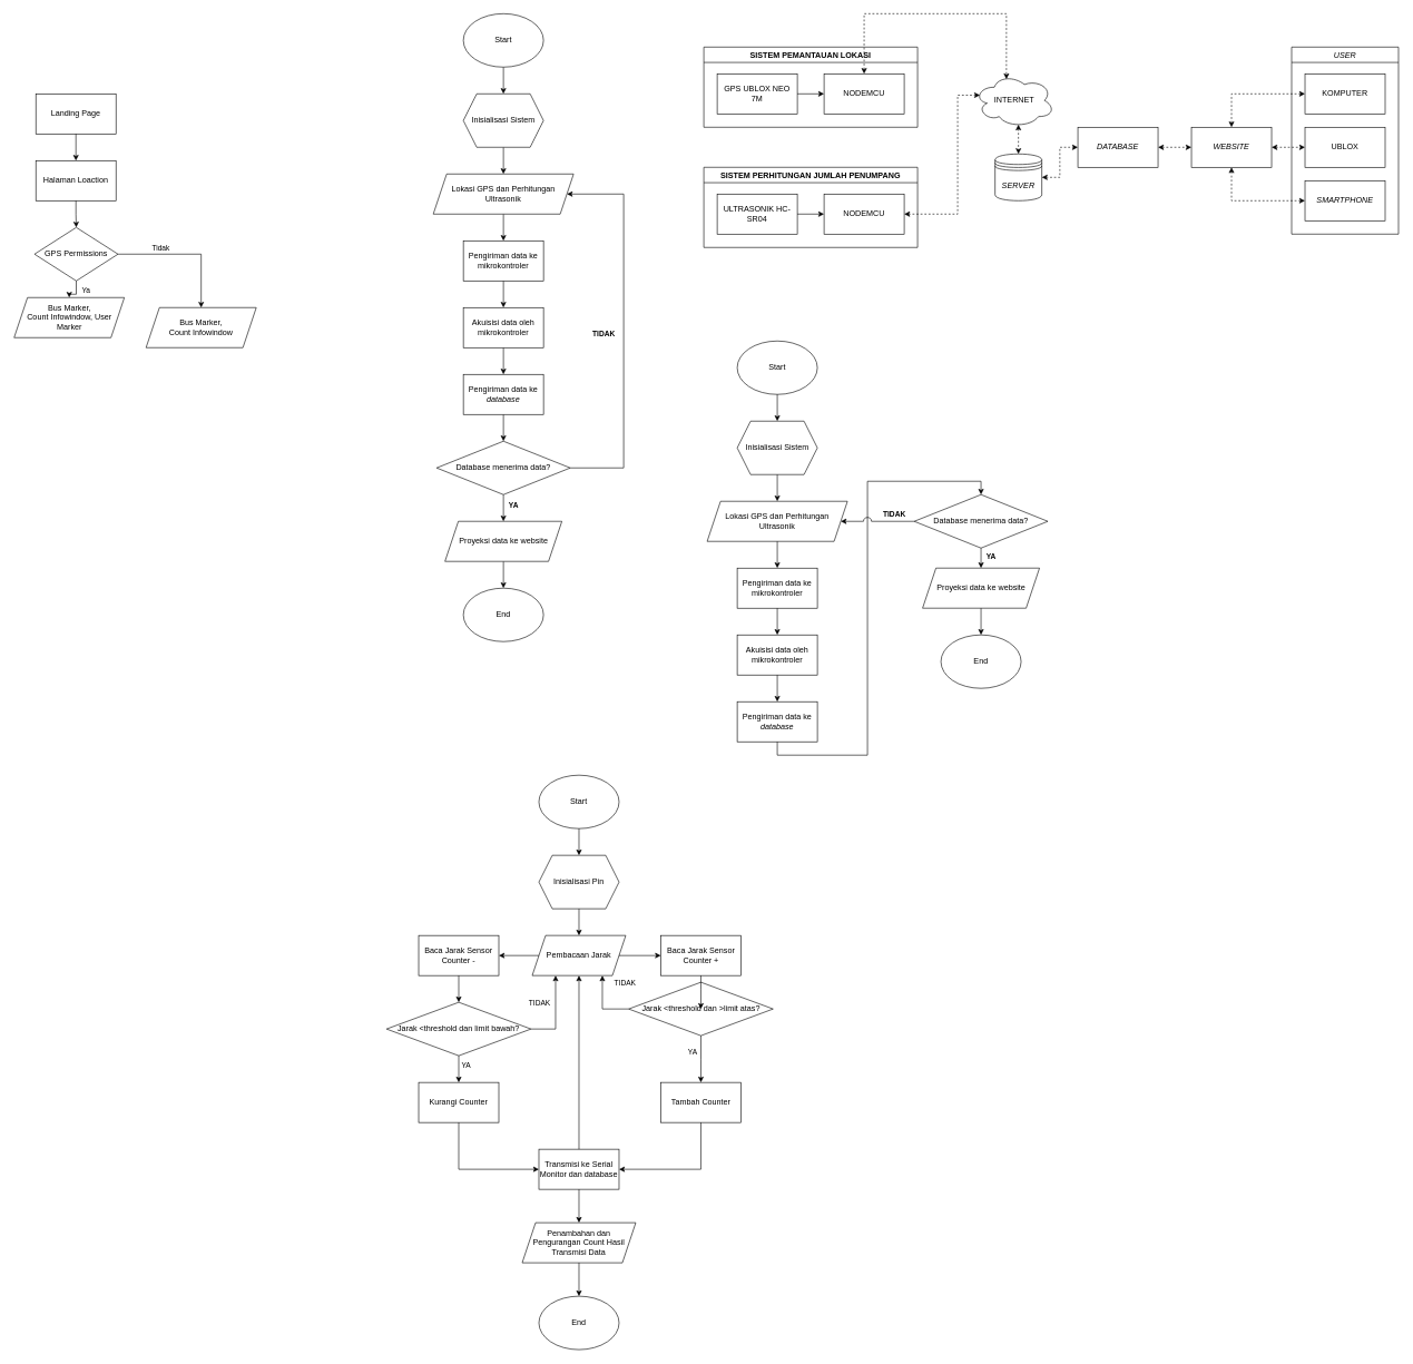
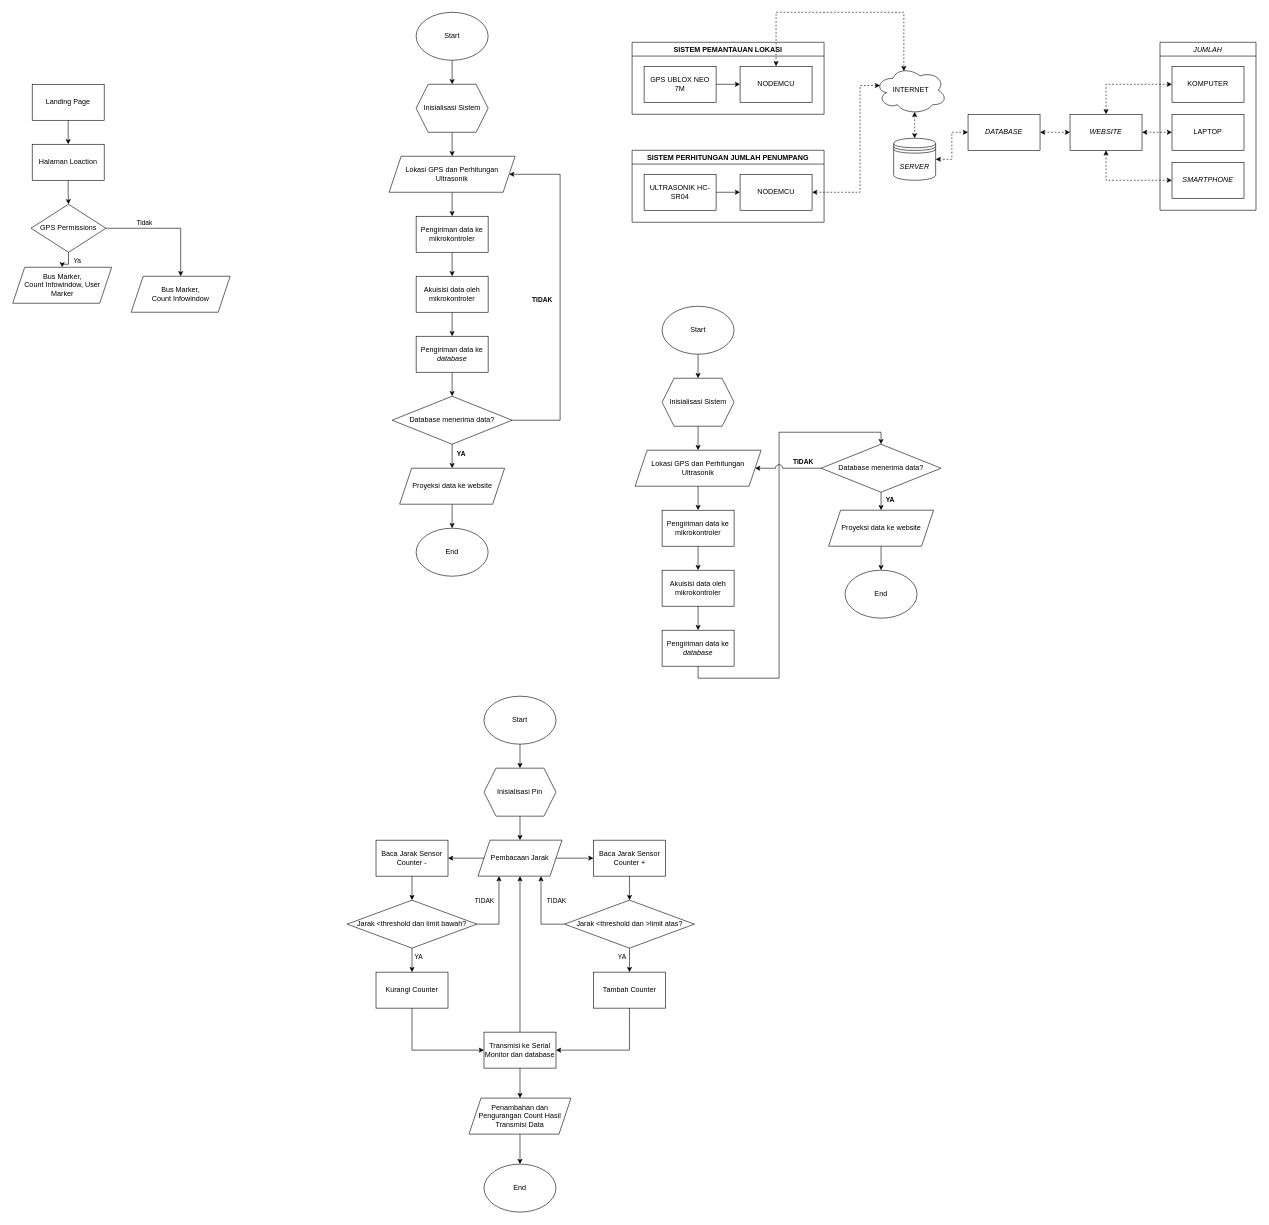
- <mxCell id="40" value="USER" style="swimlane;startSize=23;fontStyle=2;fillColor=none;" parent="1" vertex="1"><mxGeometry x="1933" y="70" width="160" height="280" as="geometry" /></mxCell>
+ <mxCell id="40" value="JUMLAH" style="swimlane;startSize=23;fontStyle=2;fillColor=none;" parent="1" vertex="1"><mxGeometry x="1933" y="70" width="160" height="280" as="geometry" /></mxCell>
- <mxCell id="42" value="UBLOX" style="rounded=0;whiteSpace=wrap;html=1;fillColor=none;" parent="40" vertex="1"><mxGeometry x="20" y="120" width="120" height="60" as="geometry" /></mxCell>
+ <mxCell id="42" value="LAPTOP" style="rounded=0;whiteSpace=wrap;html=1;fillColor=none;" parent="40" vertex="1"><mxGeometry x="20" y="120" width="120" height="60" as="geometry" /></mxCell>
- <mxCell id="77" value="Jarak &amp;lt;threshold dan &amp;gt;limit atas?" style="rhombus;whiteSpace=wrap;html=1;fillColor=none;" parent="1" vertex="1"><mxGeometry x="940.5" y="1470" width="216.25" height="80" as="geometry" /></mxCell>
+ <mxCell id="77" value="Jarak &amp;lt;threshold dan &amp;gt;limit atas?" style="rhombus;whiteSpace=wrap;html=1;fillColor=none;" parent="1" vertex="1"><mxGeometry x="940.5" y="1500" width="216.25" height="80" as="geometry" /></mxCell>
